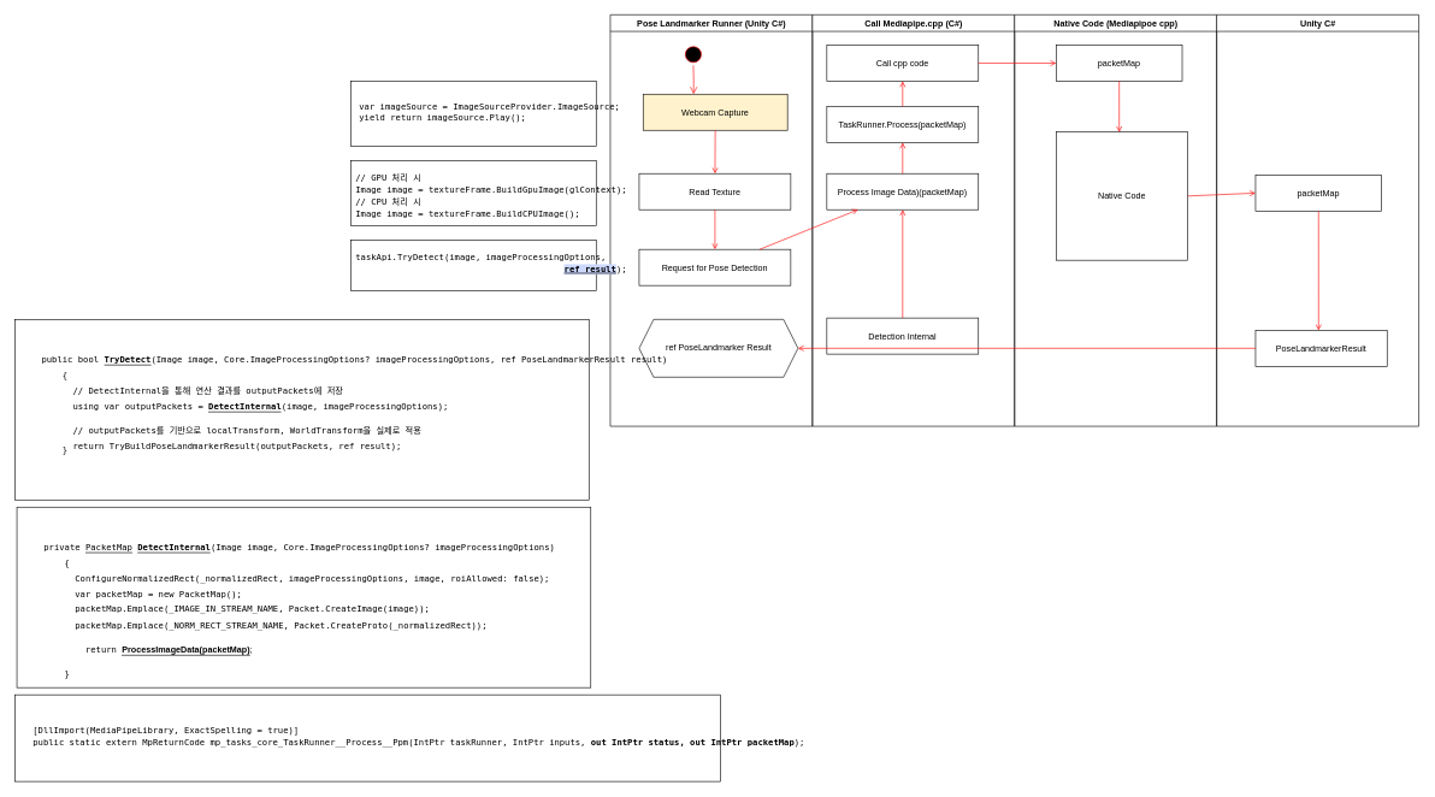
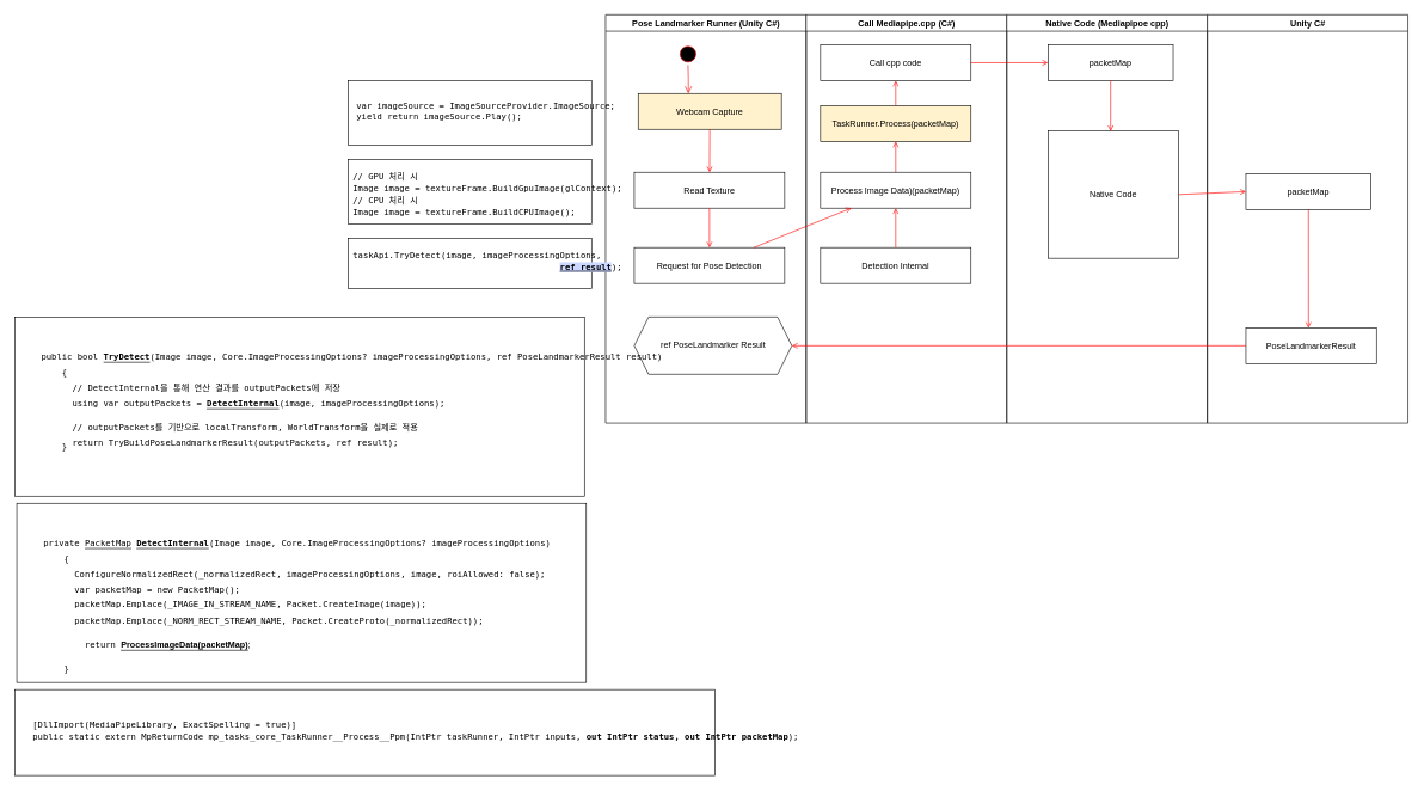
- <mxCell id="15" value="TaskRunner.Process(packetMap)" style="" vertex="1" parent="11"><mxGeometry x="20" y="127" width="210" height="50" as="geometry" /></mxCell>
+ <mxCell id="15" value="TaskRunner.Process(packetMap)" style="fillColor=#fff2cc;" vertex="1" parent="11"><mxGeometry x="20" y="127" width="210" height="50" as="geometry" /></mxCell>
- <mxCell id="13" value="Detection Internal" style="" parent="11" vertex="1"><mxGeometry x="20" y="420" width="210" height="50" as="geometry" /></mxCell>
+ <mxCell id="13" value="Detection Internal" style="" parent="11" vertex="1"><mxGeometry x="20" y="325" width="210" height="50" as="geometry" /></mxCell>
